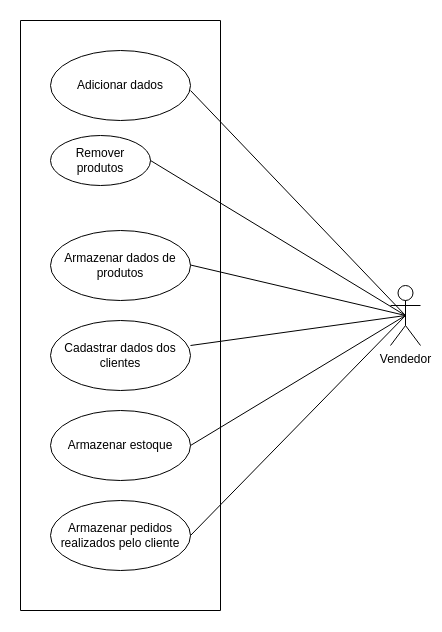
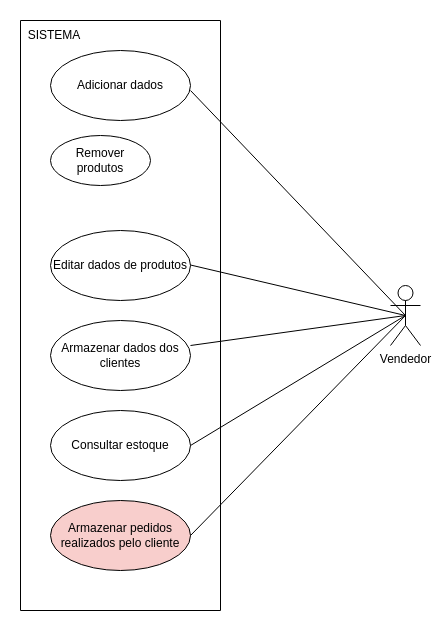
+ <mxCell id="15" value="SISTEMA" style="text;html=1;align=center;verticalAlign=middle;whiteSpace=wrap;rounded=0;" vertex="1" parent="14"><mxGeometry x="4" width="60" height="30" as="geometry" /></mxCell>
- <mxCell id="7" value="" style="endArrow=none;html=1;rounded=0;entryX=0.5;entryY=0.5;entryDx=0;entryDy=0;entryPerimeter=0;exitX=1;exitY=0.5;exitDx=0;exitDy=0;" edge="1" parent="1" source="4" target="2"><mxGeometry relative="1" as="geometry"><mxPoint x="200" y="110" as="sourcePoint" /><mxPoint x="370" y="180" as="targetPoint" /></mxGeometry></mxCell>
- <mxCell id="8" value="Armazenar dados de produtos" style="ellipse;whiteSpace=wrap;html=1;" vertex="1" parent="1"><mxGeometry x="50" y="230" width="140" height="70" as="geometry" /></mxCell>
+ <mxCell id="8" value="Editar dados de produtos" style="ellipse;whiteSpace=wrap;html=1;" vertex="1" parent="1"><mxGeometry x="50" y="230" width="140" height="70" as="geometry" /></mxCell>
- <mxCell id="10" value="Cadastrar dados dos clientes" style="ellipse;whiteSpace=wrap;html=1;" vertex="1" parent="1"><mxGeometry x="50" y="320" width="140" height="70" as="geometry" /></mxCell>
+ <mxCell id="10" value="Armazenar dados dos clientes" style="ellipse;whiteSpace=wrap;html=1;" vertex="1" parent="1"><mxGeometry x="50" y="320" width="140" height="70" as="geometry" /></mxCell>
- <mxCell id="12" value="Armazenar estoque" style="ellipse;whiteSpace=wrap;html=1;" vertex="1" parent="1"><mxGeometry x="50" y="410" width="140" height="70" as="geometry" /></mxCell>
+ <mxCell id="12" value="Consultar estoque" style="ellipse;whiteSpace=wrap;html=1;" vertex="1" parent="1"><mxGeometry x="50" y="410" width="140" height="70" as="geometry" /></mxCell>
- <mxCell id="16" value="Armazenar pedidos realizados pelo cliente" style="ellipse;whiteSpace=wrap;html=1;" vertex="1" parent="1"><mxGeometry x="50" y="500" width="140" height="70" as="geometry" /></mxCell>
+ <mxCell id="16" value="Armazenar pedidos realizados pelo cliente" style="ellipse;whiteSpace=wrap;html=1;fillColor=#f8cecc;" vertex="1" parent="1"><mxGeometry x="50" y="500" width="140" height="70" as="geometry" /></mxCell>
